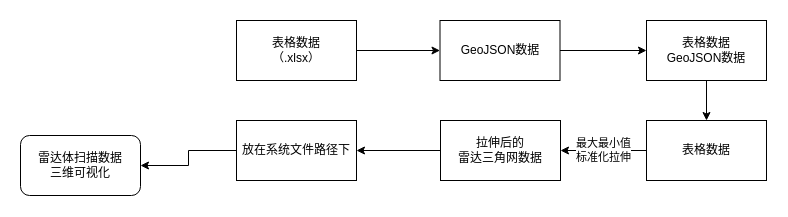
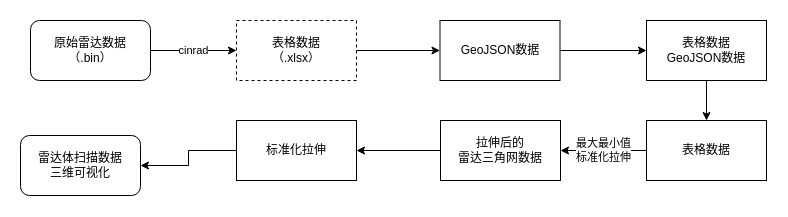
+ <mxCell id="3" value="原始雷达数据&lt;br&gt;（.bin）" style="rounded=1;whiteSpace=wrap;html=1;" vertex="1" parent="1"><mxGeometry x="30" y="20" width="120" height="60" as="geometry" /></mxCell>
+ <mxCell id="2" value="cinrad" style="edgeStyle=orthogonalEdgeStyle;rounded=0;orthogonalLoop=1;jettySize=auto;html=1;exitX=1;exitY=0.5;exitDx=0;exitDy=0;" edge="1" parent="1" source="3" target="5"><mxGeometry relative="1" as="geometry" /></mxCell>
- <mxCell id="5" value="表格数据&lt;br&gt;（.xlsx）" style="rounded=0;whiteSpace=wrap;html=1;" vertex="1" parent="1"><mxGeometry x="236" y="20" width="120" height="60" as="geometry" /></mxCell>
+ <mxCell id="5" value="表格数据&lt;br&gt;（.xlsx）" style="rounded=0;whiteSpace=wrap;html=1;dashed=1;" vertex="1" parent="1"><mxGeometry x="236" y="20" width="120" height="60" as="geometry" /></mxCell>
- <mxCell id="16" value="放在系统文件路径下" style="rounded=0;whiteSpace=wrap;html=1;" vertex="1" parent="1"><mxGeometry x="236" y="120" width="120" height="60" as="geometry" /></mxCell>
+ <mxCell id="16" value="标准化拉伸" style="rounded=0;whiteSpace=wrap;html=1;" vertex="1" parent="1"><mxGeometry x="236" y="120" width="120" height="60" as="geometry" /></mxCell>
